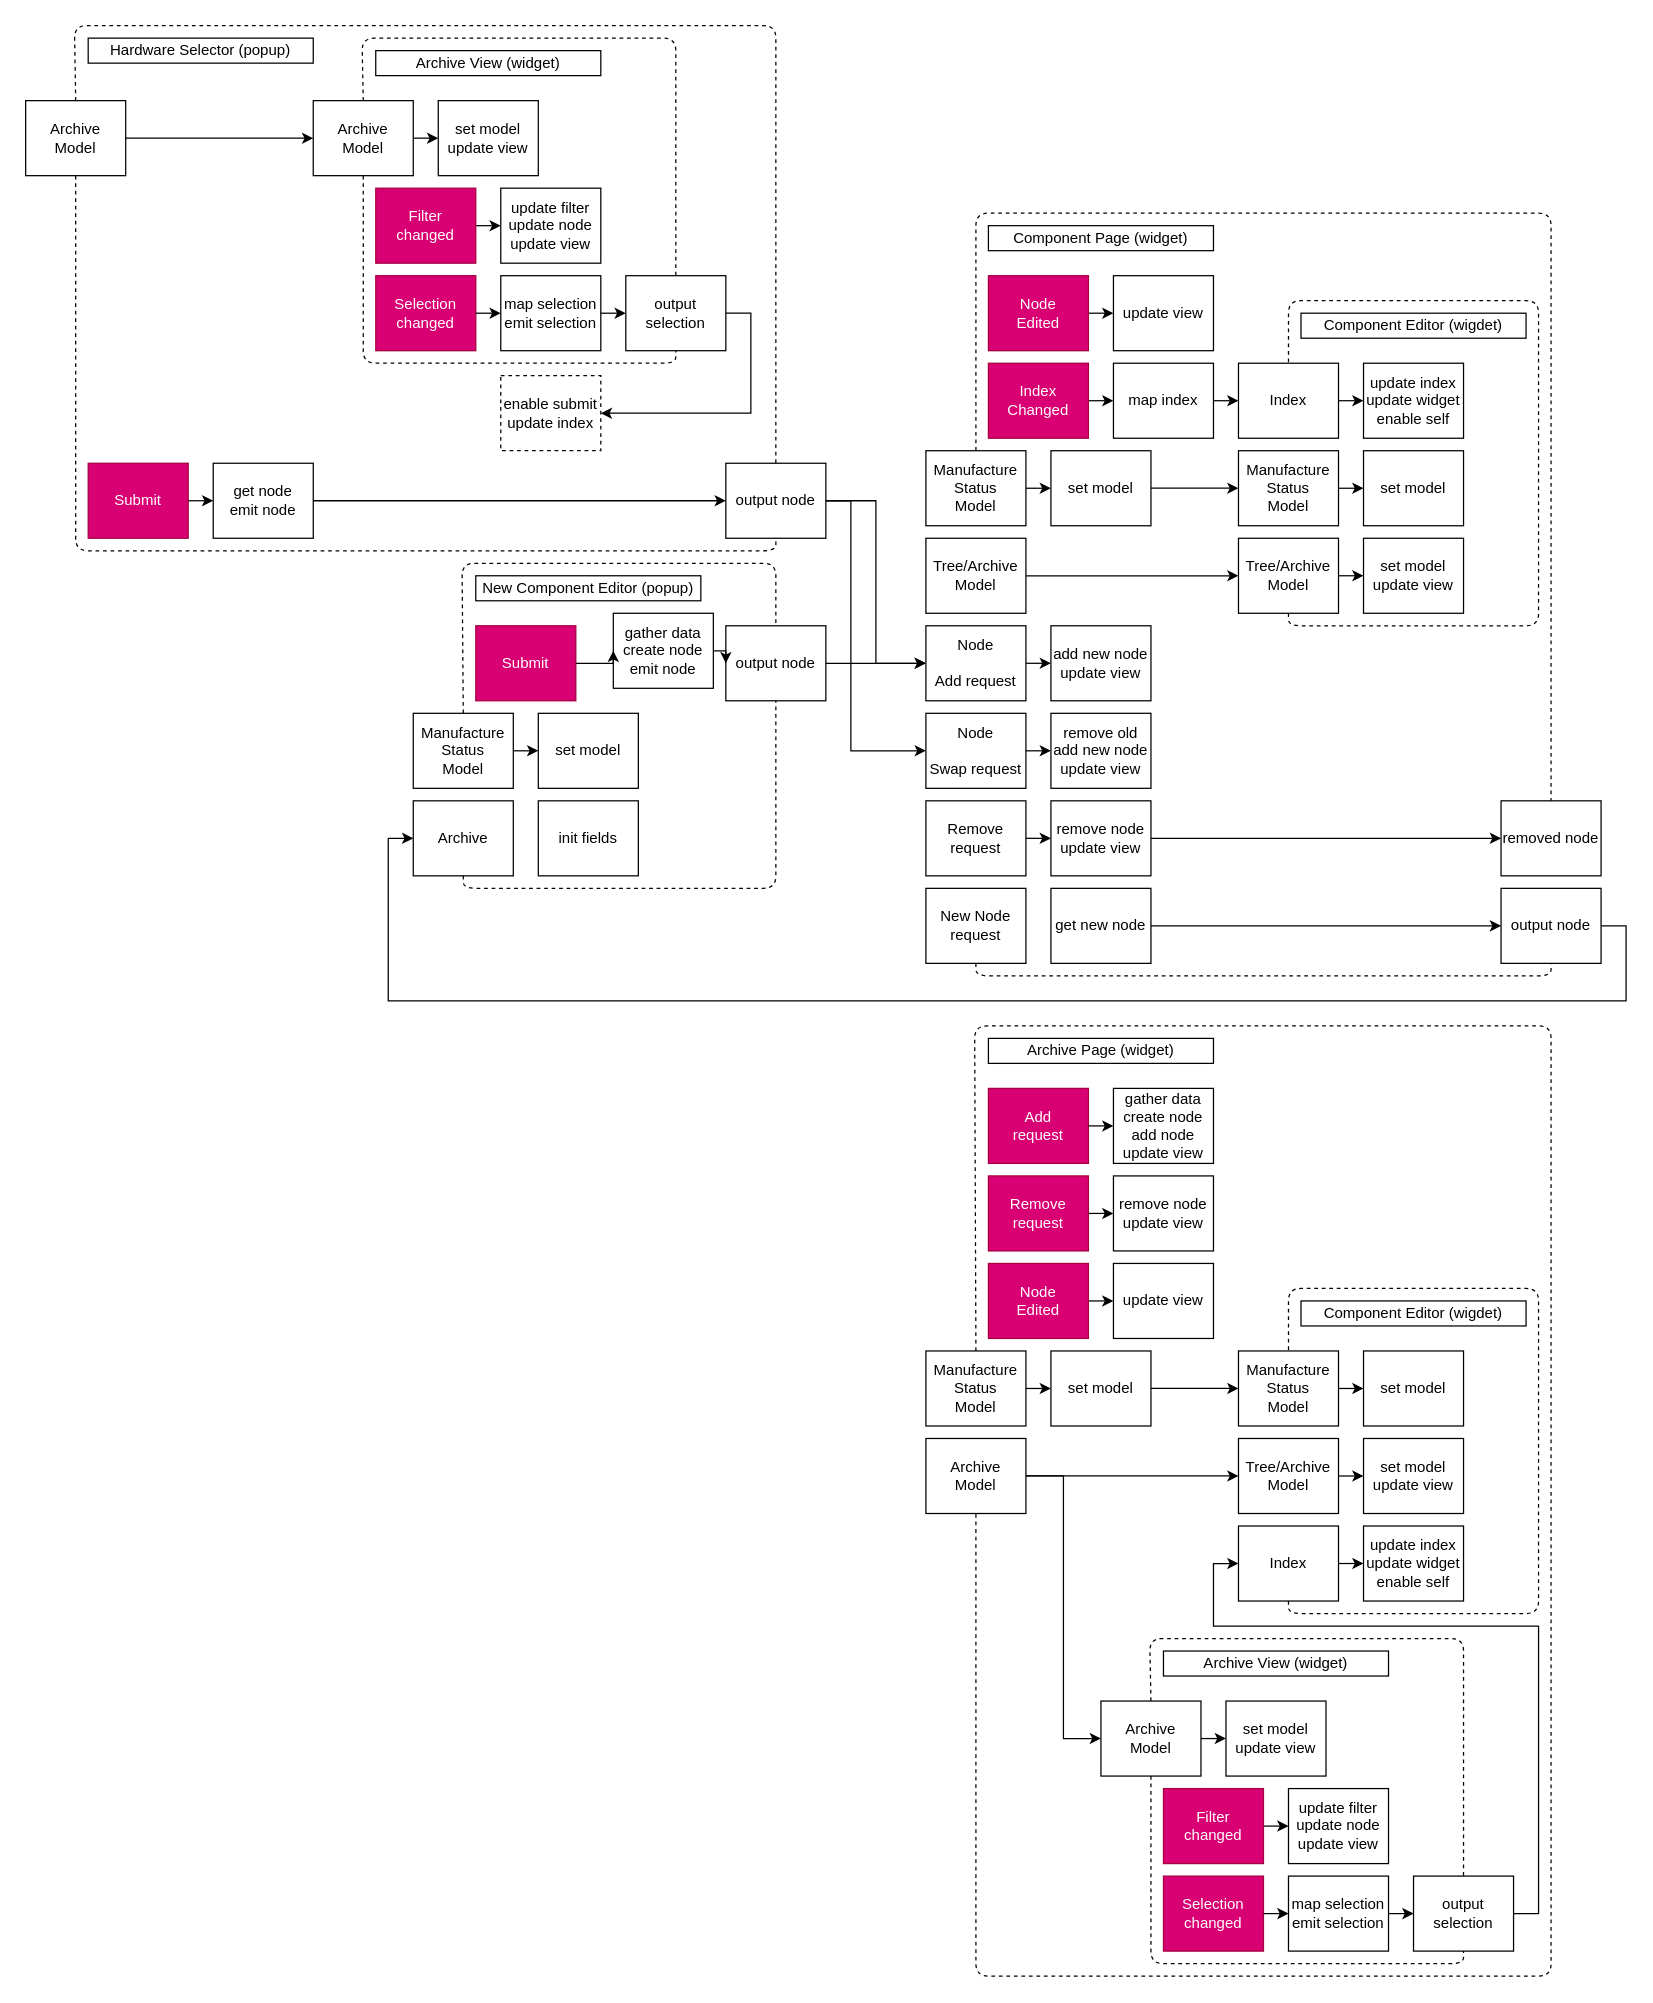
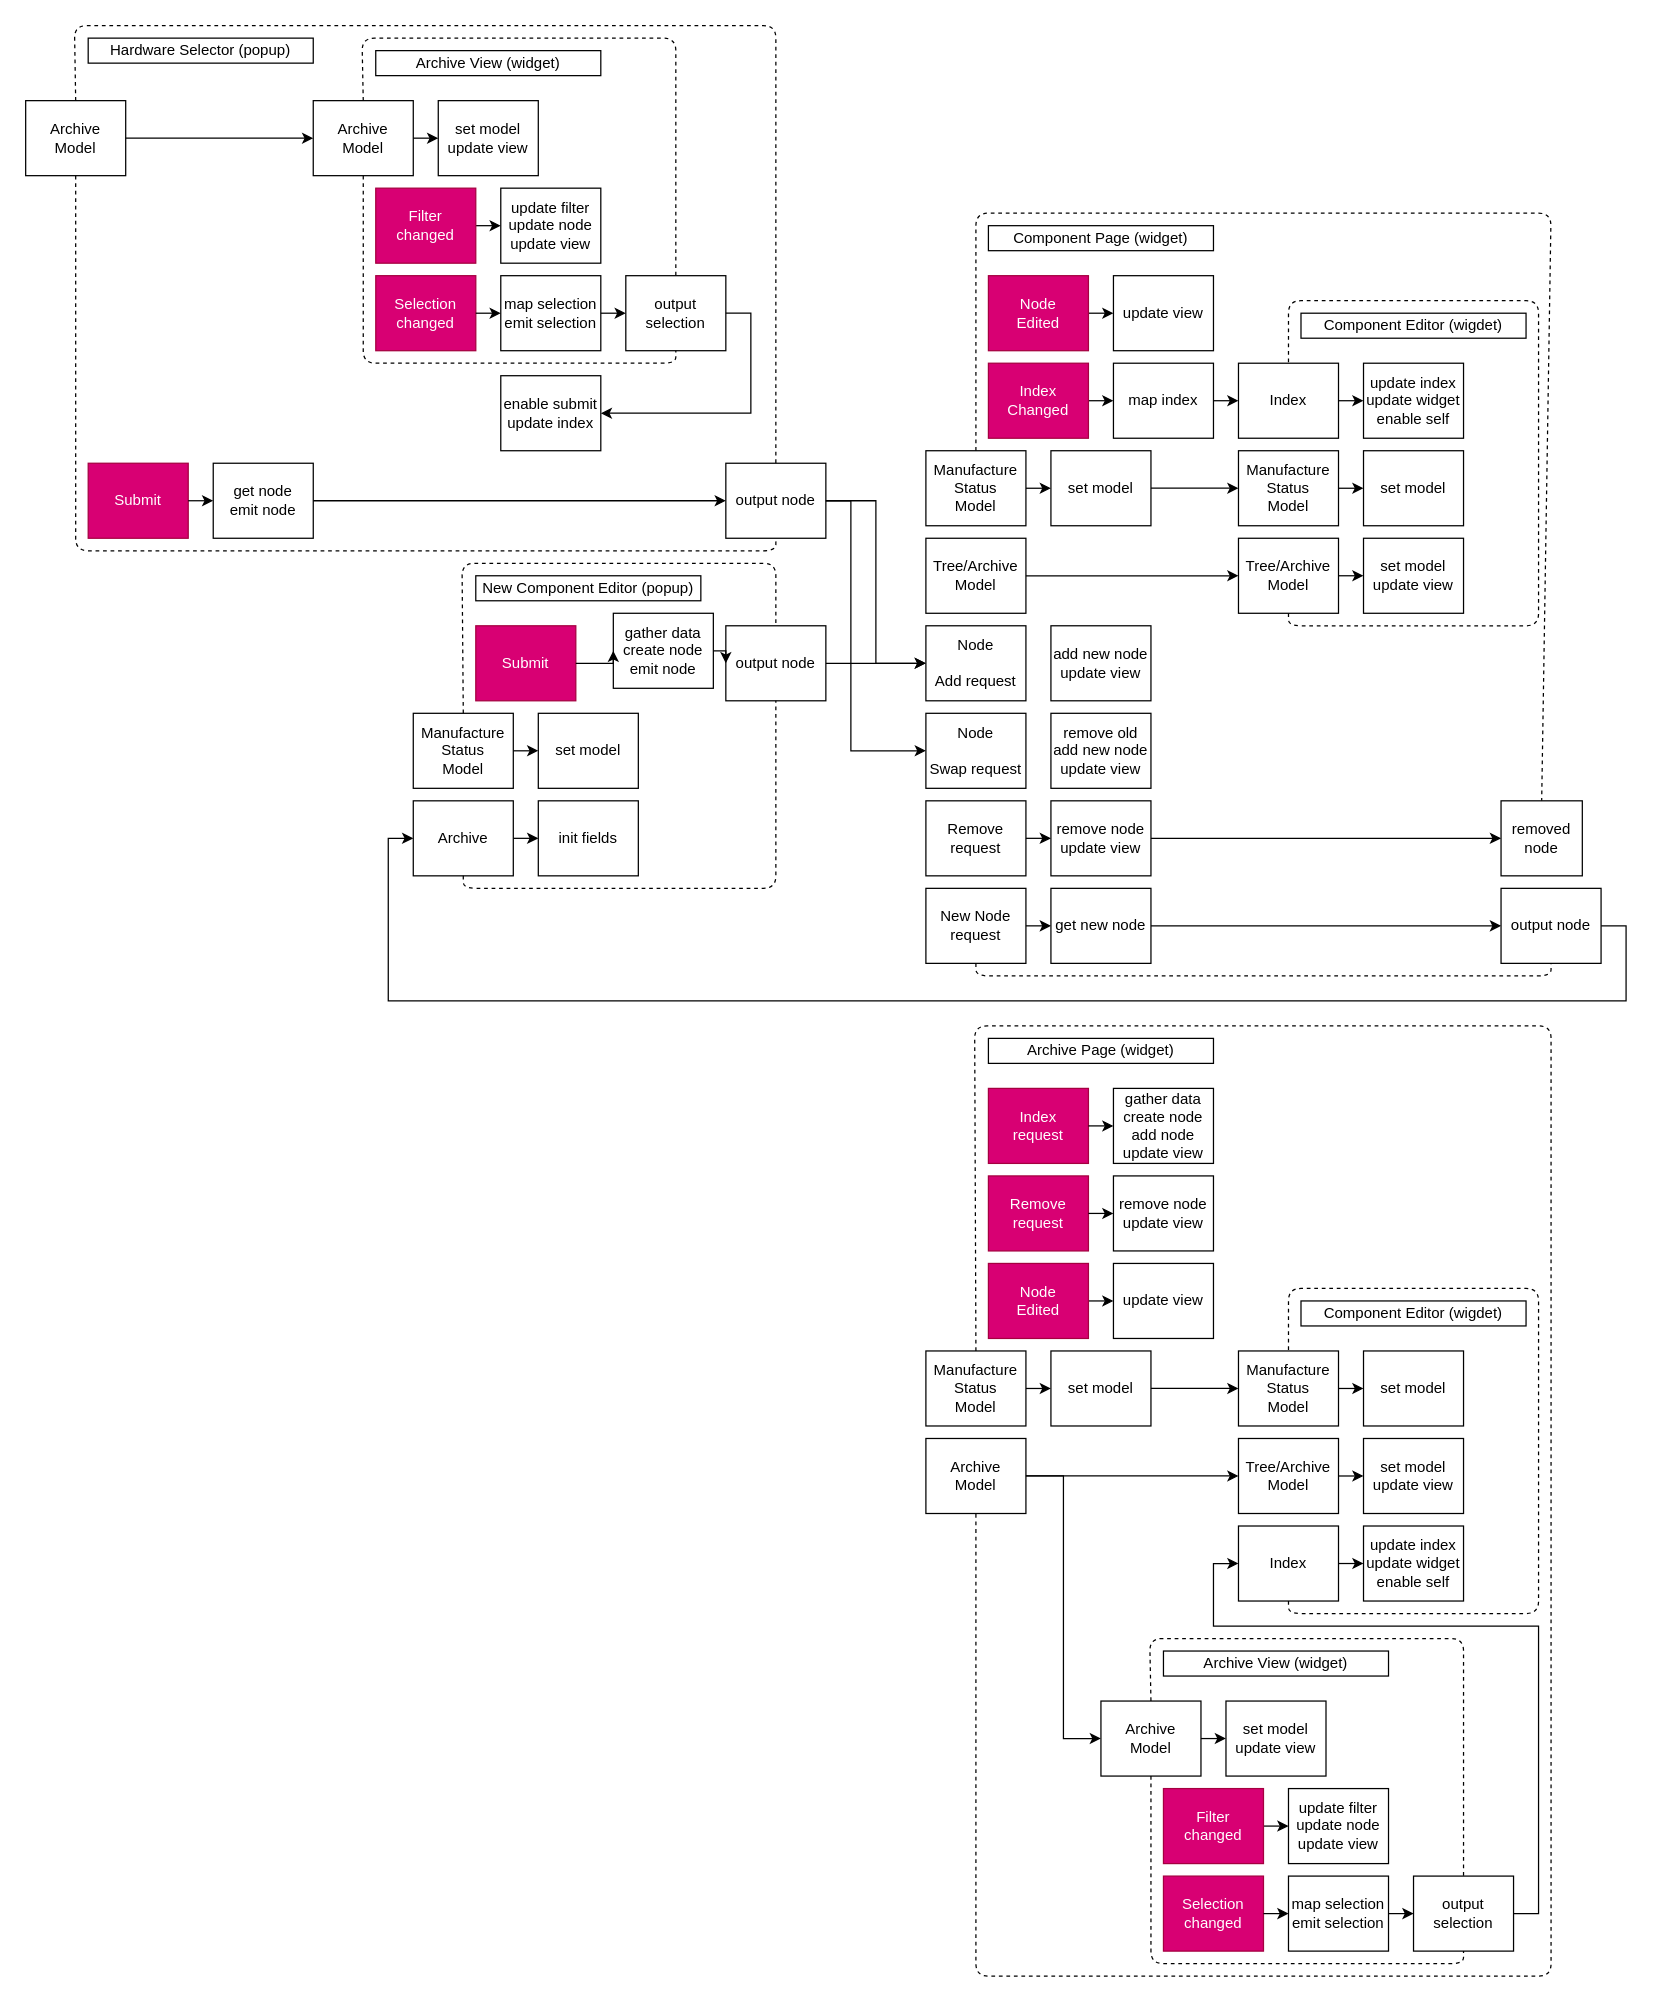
- <mxCell id="54" value="enable submit&lt;br&gt;update index" style="rounded=0;whiteSpace=wrap;html=1;dashed=1;" vertex="1" parent="49"><mxGeometry x="379.99" y="280" width="80" height="60" as="geometry" /></mxCell>
+ <mxCell id="54" value="enable submit&lt;br&gt;update index" style="rounded=0;whiteSpace=wrap;html=1;" vertex="1" parent="49"><mxGeometry x="379.99" y="280" width="80" height="60" as="geometry" /></mxCell>
- <mxCell id="112" style="edgeStyle=orthogonalEdgeStyle;rounded=0;orthogonalLoop=1;jettySize=auto;html=1;exitX=1;exitY=0.5;exitDx=0;exitDy=0;entryX=0;entryY=0.5;entryDx=0;entryDy=0;fontColor=#6666FF;" edge="1" parent="95" source="105" target="111"><mxGeometry as="geometry" /></mxCell>
- <mxCell id="114" style="edgeStyle=orthogonalEdgeStyle;rounded=0;orthogonalLoop=1;jettySize=auto;html=1;exitX=1;exitY=0.5;exitDx=0;exitDy=0;entryX=0;entryY=0.5;entryDx=0;entryDy=0;fontColor=#6666FF;" edge="1" parent="95" source="104" target="113"><mxGeometry as="geometry" /></mxCell>
+ <mxCell id="79" style="edgeStyle=orthogonalEdgeStyle;rounded=0;orthogonalLoop=1;jettySize=auto;html=1;exitX=1;exitY=0.5;exitDx=0;exitDy=0;entryX=0;entryY=0.5;entryDx=0;entryDy=0;fontColor=#6666FF;" edge="1" parent="1" source="80" target="87"><mxGeometry relative="1" as="geometry" /></mxCell>
- <mxCell id="137" value="removed node" style="rounded=0;whiteSpace=wrap;html=1;container=0;" vertex="1" parent="95"><mxGeometry x="460" y="470" width="80" height="60" as="geometry" /></mxCell>
+ <mxCell id="137" value="removed node" style="rounded=0;whiteSpace=wrap;html=1;container=0;" vertex="1" parent="95"><mxGeometry x="460" y="470" width="65" height="60" as="geometry" /></mxCell>
+ <mxCell id="133" style="edgeStyle=orthogonalEdgeStyle;rounded=0;orthogonalLoop=1;jettySize=auto;html=1;exitX=1;exitY=0.5;exitDx=0;exitDy=0;entryX=0;entryY=0.5;entryDx=0;entryDy=0;fontColor=#6666FF;" edge="1" source="131" target="132" parent="95"><mxGeometry y="70" as="geometry" /></mxCell>
- <mxCell id="8" value="Add&lt;br&gt;request" style="rounded=0;whiteSpace=wrap;html=1;fillColor=#d80073;strokeColor=#A50040;fontColor=#ffffff;" vertex="1" parent="2"><mxGeometry x="50" y="50" width="80" height="60" as="geometry" /></mxCell>
+ <mxCell id="8" value="Index&lt;br&gt;request" style="rounded=0;whiteSpace=wrap;html=1;fillColor=#d80073;strokeColor=#A50040;fontColor=#ffffff;" vertex="1" parent="2"><mxGeometry x="50" y="50" width="80" height="60" as="geometry" /></mxCell>
